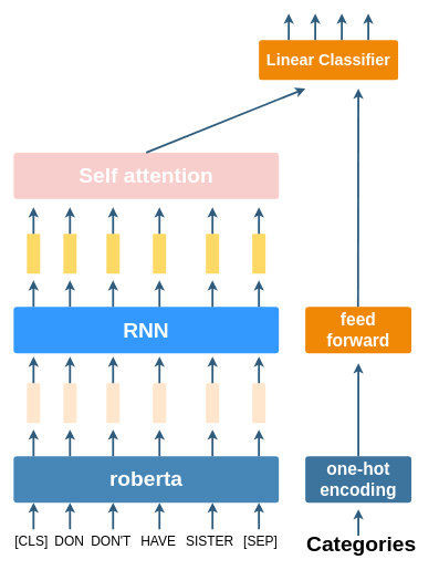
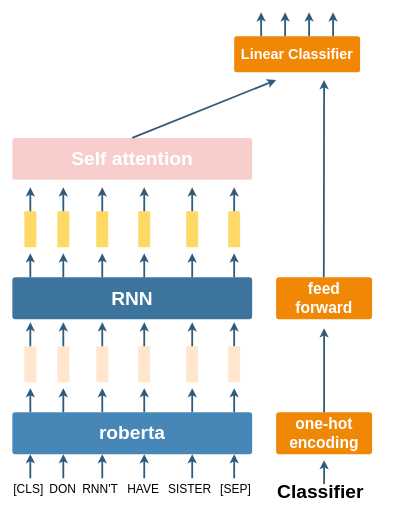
- <mxCell id="28" value="&lt;span style=&quot;font-size: 32px&quot;&gt;RNN&lt;/span&gt;" style="rounded=1;whiteSpace=wrap;html=1;shadow=0;labelBackgroundColor=none;strokeColor=none;strokeWidth=3;fillColor=#3399FF;fontFamily=Helvetica;fontSize=16;fontColor=#FFFFFF;align=center;fontStyle=1;spacing=5;arcSize=7;perimeterSpacing=2;" parent="1" vertex="1"><mxGeometry x="20" y="462" width="400" height="70" as="geometry" /></mxCell>
+ <mxCell id="28" value="&lt;span style=&quot;font-size: 32px&quot;&gt;RNN&lt;/span&gt;" style="rounded=1;whiteSpace=wrap;html=1;shadow=0;labelBackgroundColor=none;strokeColor=none;strokeWidth=3;fillColor=#3c749e;fontFamily=Helvetica;fontSize=16;fontColor=#FFFFFF;align=center;fontStyle=1;spacing=5;arcSize=7;perimeterSpacing=2;" parent="1" vertex="1"><mxGeometry x="20" y="462" width="400" height="70" as="geometry" /></mxCell>
- <mxCell id="55" value="&lt;font style=&quot;font-size: 26px&quot;&gt;one-hot&lt;br&gt;encoding&lt;/font&gt;" style="rounded=1;whiteSpace=wrap;html=1;shadow=0;labelBackgroundColor=none;strokeColor=none;strokeWidth=3;fillColor=#3C749E;fontFamily=Helvetica;fontSize=16;fontColor=#FFFFFF;align=center;fontStyle=1;spacing=5;arcSize=7;perimeterSpacing=2;" parent="1" vertex="1"><mxGeometry x="460" y="687" width="160" height="70" as="geometry" /></mxCell>
+ <mxCell id="55" value="&lt;font style=&quot;font-size: 26px&quot;&gt;one-hot&lt;br&gt;encoding&lt;/font&gt;" style="rounded=1;whiteSpace=wrap;html=1;shadow=0;labelBackgroundColor=none;strokeColor=none;strokeWidth=3;fillColor=#f08705;fontFamily=Helvetica;fontSize=16;fontColor=#FFFFFF;align=center;fontStyle=1;spacing=5;arcSize=7;perimeterSpacing=2;" parent="1" vertex="1"><mxGeometry x="460" y="687" width="160" height="70" as="geometry" /></mxCell>
- <mxCell id="54" value="&lt;font style=&quot;font-size: 32px&quot;&gt;&lt;b&gt;Categories&lt;/b&gt;&lt;/font&gt;" style="text;html=1;resizable=0;points=[];autosize=1;align=left;verticalAlign=top;spacingTop=-4;" parent="1" vertex="1"><mxGeometry x="460" y="797" width="180" height="20" as="geometry" /></mxCell>
+ <mxCell id="54" value="&lt;font style=&quot;font-size: 32px&quot;&gt;&lt;b&gt;Classifier&lt;/b&gt;&lt;/font&gt;" style="text;html=1;resizable=0;points=[];autosize=1;align=left;verticalAlign=top;spacingTop=-4;" parent="1" vertex="1"><mxGeometry x="460" y="797" width="180" height="20" as="geometry" /></mxCell>
- <mxCell id="6" value="&lt;font style=&quot;font-size: 20px&quot;&gt;DON'T&lt;/font&gt;" style="text;html=1;" parent="1" vertex="1"><mxGeometry x="135" y="797" width="70" height="40" as="geometry" /></mxCell>
+ <mxCell id="6" value="&lt;font style=&quot;font-size: 20px&quot;&gt;RNN'T&lt;/font&gt;" style="text;html=1;" parent="1" vertex="1"><mxGeometry x="135" y="797" width="70" height="40" as="geometry" /></mxCell>
